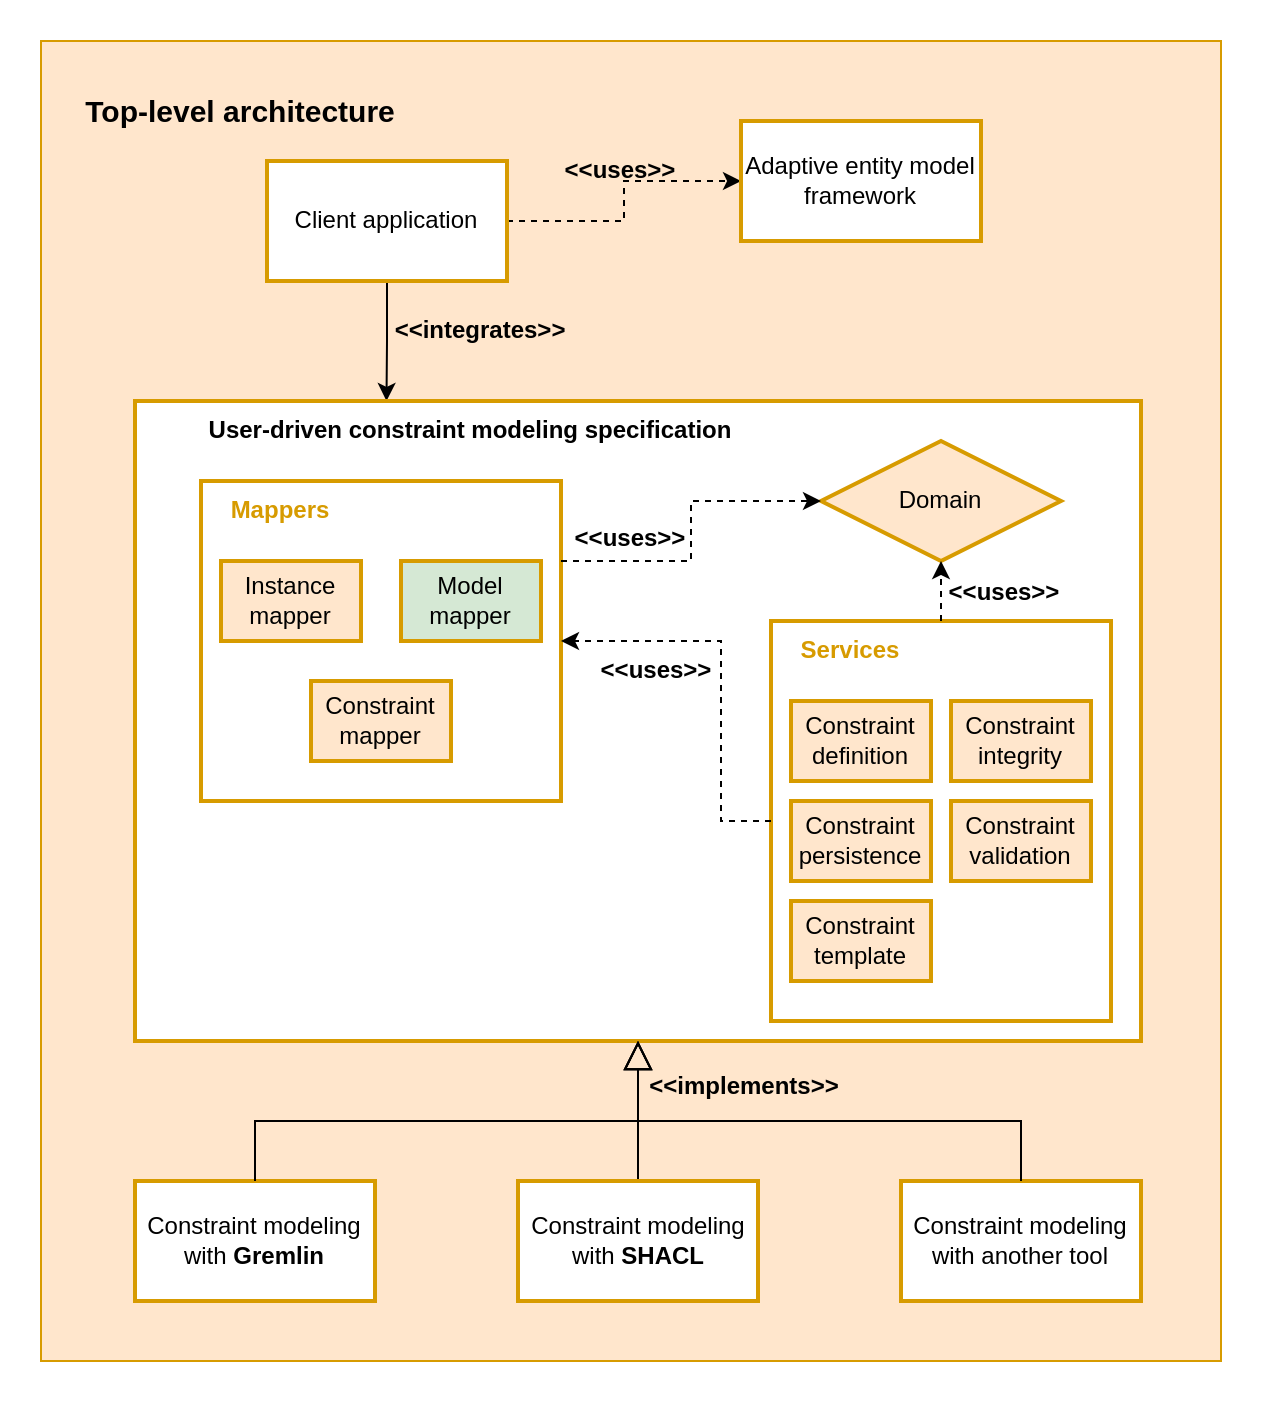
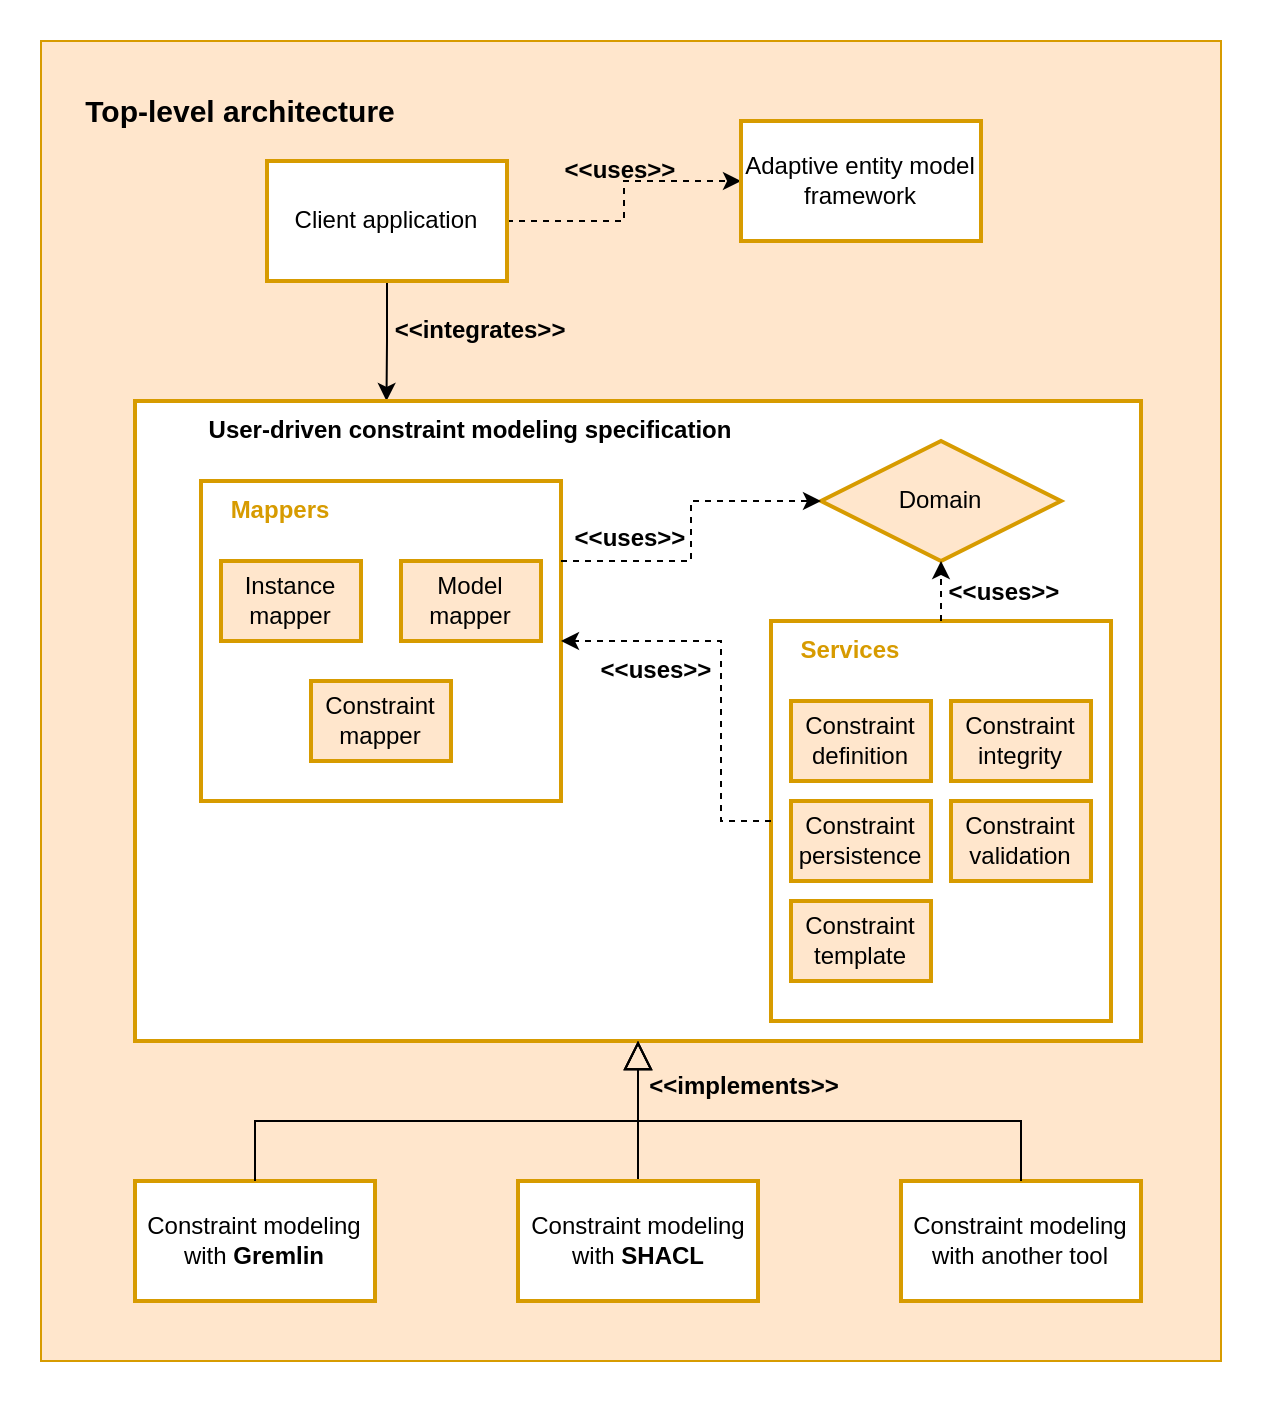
- <mxCell id="14" value="Model mapper" style="rounded=0;whiteSpace=wrap;html=1;fillColor=#d5e8d4;strokeColor=#d79b00;strokeWidth=2;" vertex="1" parent="10"><mxGeometry x="100" y="40" width="70" height="40" as="geometry" /></mxCell>
+ <mxCell id="14" value="Model mapper" style="rounded=0;whiteSpace=wrap;html=1;fillColor=#ffe6cc;strokeColor=#d79b00;strokeWidth=2;" vertex="1" parent="10"><mxGeometry x="100" y="40" width="70" height="40" as="geometry" /></mxCell>
